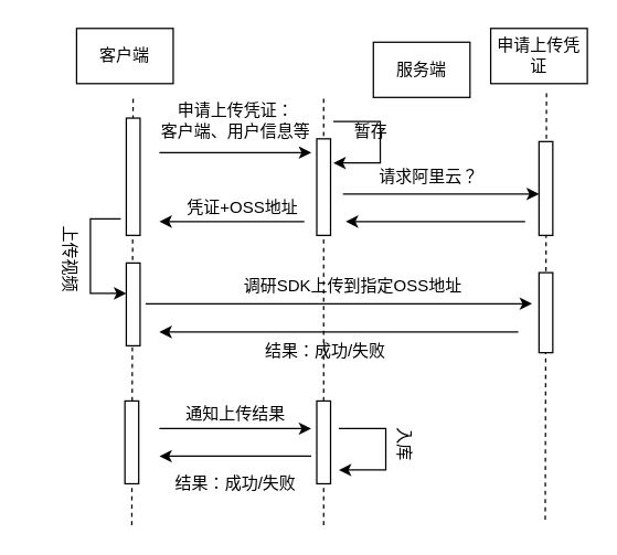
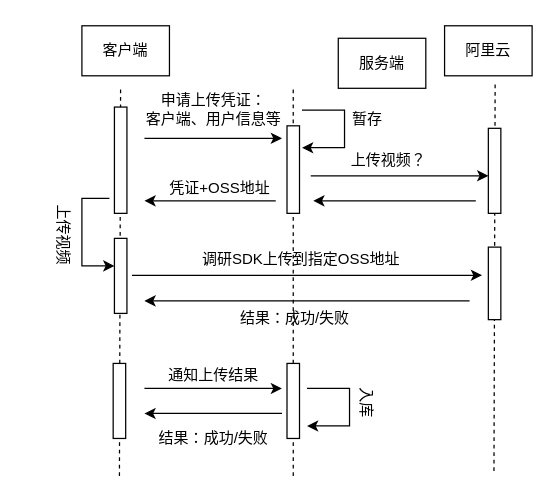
- <mxCell id="5" value="客户端" style="rounded=0;whiteSpace=wrap;html=1;" vertex="1" parent="1"><mxGeometry x="55" y="20" width="70" height="40" as="geometry" /></mxCell>
+ <mxCell id="5" value="客户端" style="rounded=0;whiteSpace=wrap;html=1;" vertex="1" parent="1"><mxGeometry x="65" y="20" width="70" height="40" as="geometry" /></mxCell>
- <mxCell id="7" value="申请上传凭证" style="rounded=0;whiteSpace=wrap;html=1;" vertex="1" parent="1"><mxGeometry x="355" y="20" width="70" height="40" as="geometry" /></mxCell>
+ <mxCell id="7" value="阿里云" style="rounded=0;whiteSpace=wrap;html=1;" vertex="1" parent="1"><mxGeometry x="355" y="20" width="70" height="40" as="geometry" /></mxCell>
- <mxCell id="35" value="暂存" style="text;html=1;resizable=0;autosize=1;align=center;verticalAlign=middle;points=[];fillColor=none;strokeColor=none;rounded=0;" vertex="1" parent="1"><mxGeometry x="248" y="85" width="40" height="20" as="geometry" /></mxCell>
+ <mxCell id="35" value="暂存" style="text;html=1;resizable=0;autosize=1;align=center;verticalAlign=middle;points=[];fillColor=none;strokeColor=none;rounded=0;" vertex="1" parent="1"><mxGeometry x="273" y="85" width="40" height="20" as="geometry" /></mxCell>
- <mxCell id="15" value="请求阿里云？" style="text;html=1;resizable=0;autosize=1;align=center;verticalAlign=middle;points=[];fillColor=none;strokeColor=none;rounded=0;" vertex="1" parent="1"><mxGeometry x="265" y="117.5" width="90" height="20" as="geometry" /></mxCell>
+ <mxCell id="15" value="上传视频？" style="text;html=1;resizable=0;autosize=1;align=center;verticalAlign=middle;points=[];fillColor=none;strokeColor=none;rounded=0;" vertex="1" parent="1"><mxGeometry x="265" y="117.5" width="90" height="20" as="geometry" /></mxCell>
- <mxCell id="22" value="调研SDK上传到指定OSS地址" style="text;html=1;resizable=0;autosize=1;align=center;verticalAlign=middle;points=[];fillColor=none;strokeColor=none;rounded=0;" vertex="1" parent="1"><mxGeometry x="170" y="197" width="170" height="20" as="geometry" /></mxCell>
+ <mxCell id="22" value="调研SDK上传到指定OSS地址" style="text;html=1;resizable=0;autosize=1;align=center;verticalAlign=middle;points=[];fillColor=none;strokeColor=none;rounded=0;" vertex="1" parent="1"><mxGeometry x="155" y="197" width="170" height="20" as="geometry" /></mxCell>
